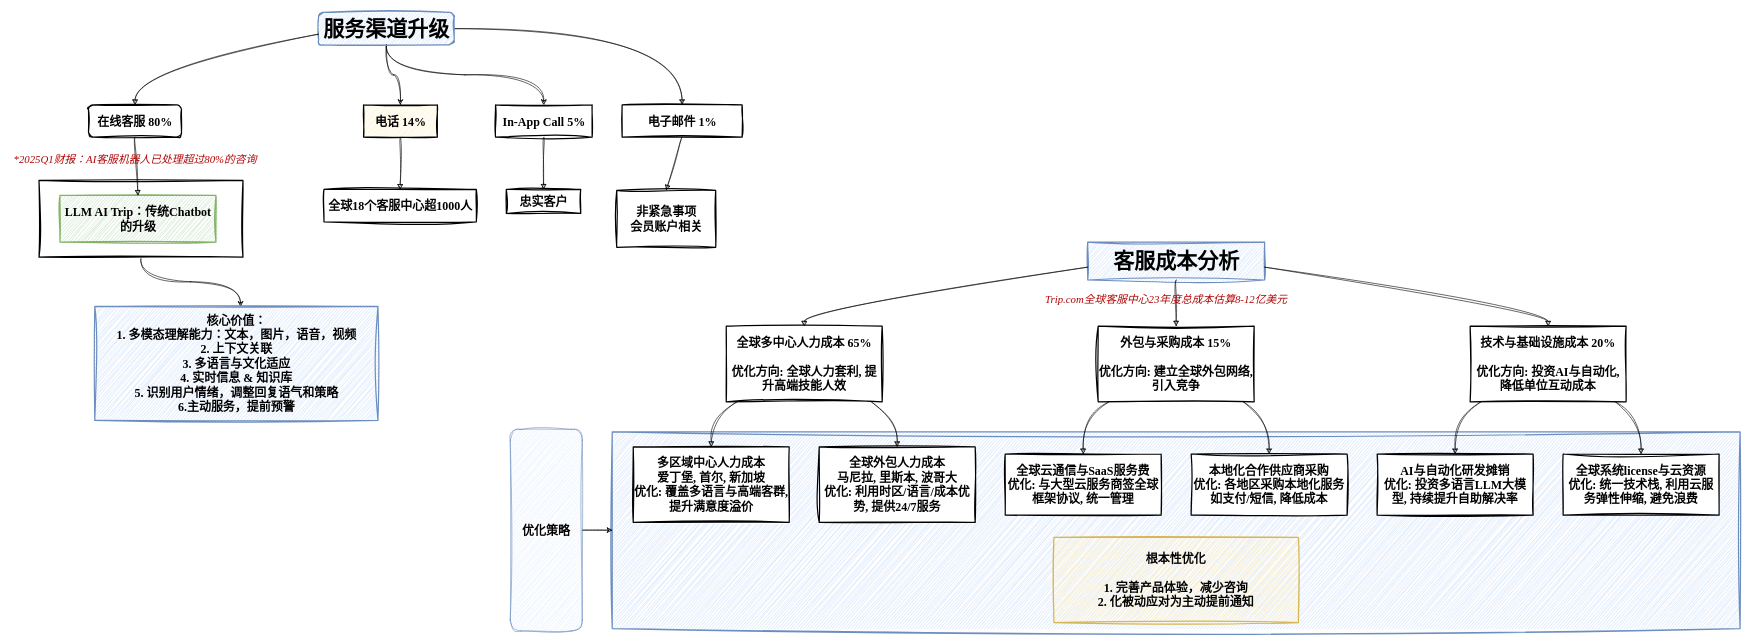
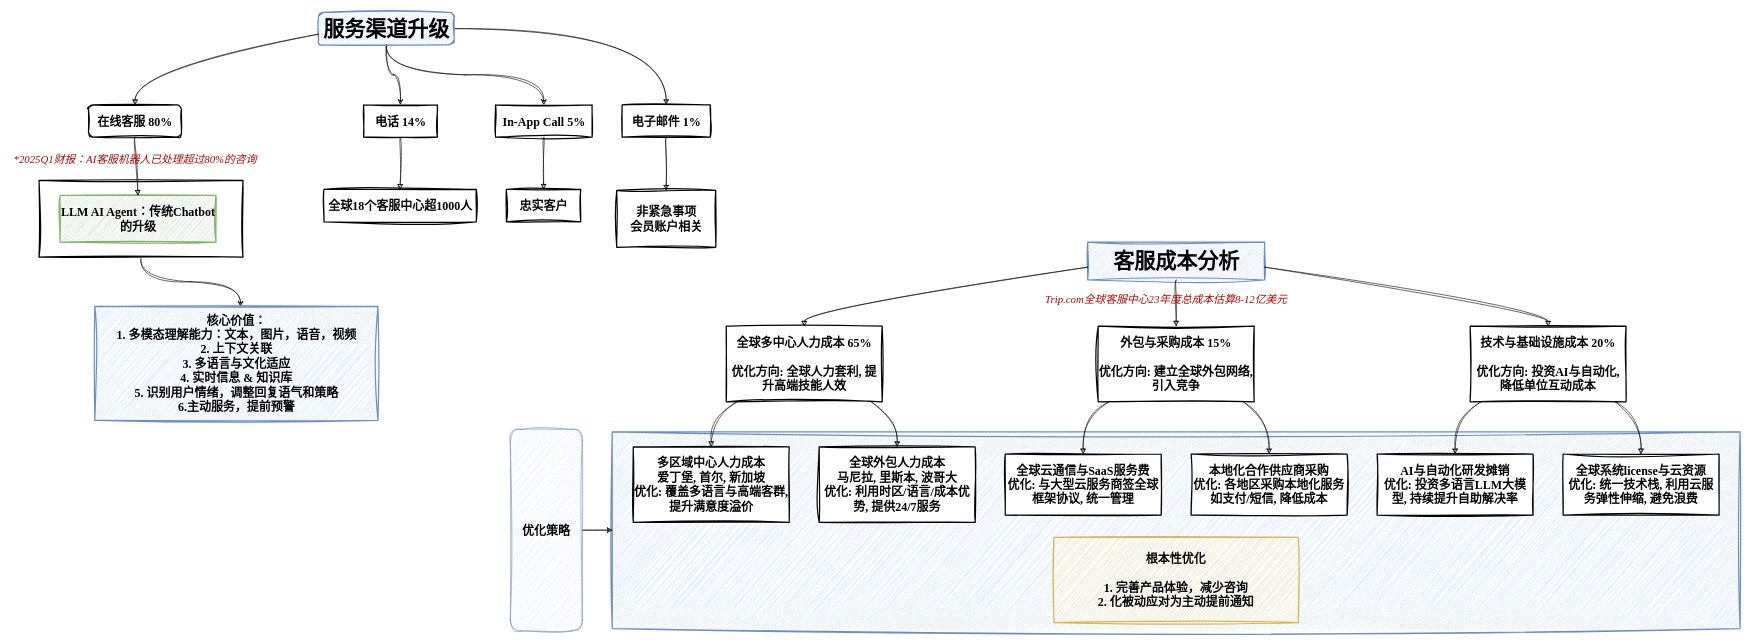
- <mxCell id="8" value="电话 14%" style="whiteSpace=wrap;strokeWidth=2;hachureGap=4;fontFamily=Architects Daughter;fontSource=https%3A%2F%2Ffonts.googleapis.com%2Fcss%3Ffamily%3DArchitects%2BDaughter;fontSize=20;fontStyle=1;sketch=1;curveFitting=1;jiggle=2;fillColor=#fff2cc;" vertex="1" parent="1"><mxGeometry x="605.5" y="174" width="123" height="54" as="geometry" /></mxCell>
+ <mxCell id="8" value="电话 14%" style="whiteSpace=wrap;strokeWidth=2;hachureGap=4;fontFamily=Architects Daughter;fontSource=https%3A%2F%2Ffonts.googleapis.com%2Fcss%3Ffamily%3DArchitects%2BDaughter;fontSize=20;fontStyle=1;sketch=1;curveFitting=1;jiggle=2;" vertex="1" parent="1"><mxGeometry x="605.5" y="174" width="123" height="54" as="geometry" /></mxCell>
- <mxCell id="14" value="电子邮件 1%" style="whiteSpace=wrap;strokeWidth=2;hachureGap=4;fontFamily=Architects Daughter;fontSource=https%3A%2F%2Ffonts.googleapis.com%2Fcss%3Ffamily%3DArchitects%2BDaughter;fontSize=20;fontStyle=1;sketch=1;curveFitting=1;jiggle=2;" vertex="1" parent="1"><mxGeometry x="1036.5" y="174" width="200" height="54" as="geometry" /></mxCell>
+ <mxCell id="14" value="电子邮件 1%" style="whiteSpace=wrap;strokeWidth=2;hachureGap=4;fontFamily=Architects Daughter;fontSource=https%3A%2F%2Ffonts.googleapis.com%2Fcss%3Ffamily%3DArchitects%2BDaughter;fontSize=20;fontStyle=1;sketch=1;curveFitting=1;jiggle=2;" vertex="1" parent="1"><mxGeometry x="1036.5" y="174" width="147" height="54" as="geometry" /></mxCell>
- <mxCell id="13" value="忠实客户" style="whiteSpace=wrap;strokeWidth=2;hachureGap=4;fontFamily=Architects Daughter;fontSource=https%3A%2F%2Ffonts.googleapis.com%2Fcss%3Ffamily%3DArchitects%2BDaughter;fontSize=20;fontStyle=1;sketch=1;curveFitting=1;jiggle=2;" vertex="1" parent="1"><mxGeometry x="843.5" y="315" width="124" height="40" as="geometry" /></mxCell>
+ <mxCell id="13" value="忠实客户" style="whiteSpace=wrap;strokeWidth=2;hachureGap=4;fontFamily=Architects Daughter;fontSource=https%3A%2F%2Ffonts.googleapis.com%2Fcss%3Ffamily%3DArchitects%2BDaughter;fontSize=20;fontStyle=1;sketch=1;curveFitting=1;jiggle=2;" vertex="1" parent="1"><mxGeometry x="843.5" y="315" width="124" height="54" as="geometry" /></mxCell>
- <mxCell id="11" value="LLM AI Trip：传统Chatbot的升级" style="whiteSpace=wrap;strokeWidth=2;hachureGap=4;fontFamily=Architects Daughter;fontSource=https%3A%2F%2Ffonts.googleapis.com%2Fcss%3Ffamily%3DArchitects%2BDaughter;fontSize=20;fontStyle=1;fillColor=#d5e8d4;strokeColor=#82b366;sketch=1;curveFitting=1;jiggle=2;" vertex="1" parent="1"><mxGeometry x="99.5" y="325" width="260" height="78" as="geometry" /></mxCell>
+ <mxCell id="11" value="LLM AI Agent：传统Chatbot的升级" style="whiteSpace=wrap;strokeWidth=2;hachureGap=4;fontFamily=Architects Daughter;fontSource=https%3A%2F%2Ffonts.googleapis.com%2Fcss%3Ffamily%3DArchitects%2BDaughter;fontSize=20;fontStyle=1;fillColor=#d5e8d4;strokeColor=#82b366;sketch=1;curveFitting=1;jiggle=2;" vertex="1" parent="1"><mxGeometry x="99.5" y="325" width="260" height="78" as="geometry" /></mxCell>
